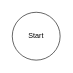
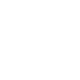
- <mxCell id="2" value="Start" style="ellipse;whiteSpace=wrap;html=1;aspect=fixed;" vertex="1" parent="1"><mxGeometry x="20" y="20" width="80" height="80" as="geometry" /></mxCell>
